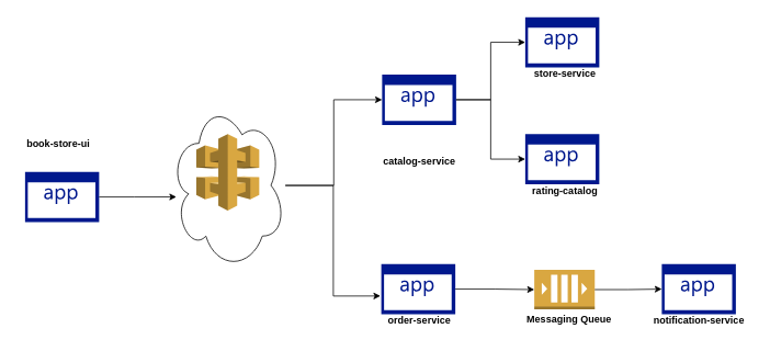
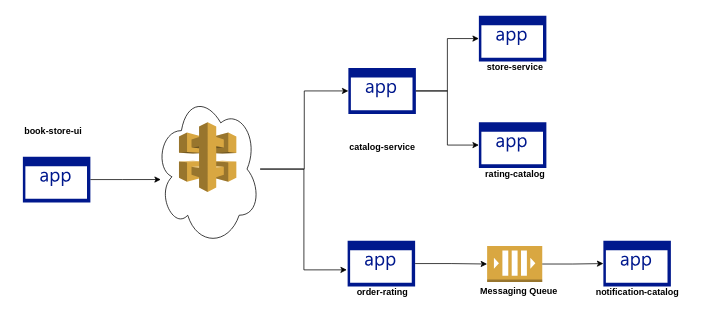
- <mxCell id="9" value="&lt;b&gt;order-service&lt;/b&gt;" style="text;html=1;align=center;verticalAlign=middle;resizable=0;points=[];autosize=1;strokeColor=none;fillColor=none;" vertex="1" parent="1"><mxGeometry x="459" y="374" width="100" height="30" as="geometry" /></mxCell>
+ <mxCell id="9" value="&lt;b&gt;order-rating&lt;/b&gt;" style="text;html=1;align=center;verticalAlign=middle;resizable=0;points=[];autosize=1;strokeColor=none;fillColor=none;" vertex="1" parent="1"><mxGeometry x="459" y="374" width="100" height="30" as="geometry" /></mxCell>
- <mxCell id="11" value="&lt;b&gt;notification-service&lt;/b&gt;" style="text;html=1;align=center;verticalAlign=middle;resizable=0;points=[];autosize=1;strokeColor=none;fillColor=none;" vertex="1" parent="1"><mxGeometry x="784" y="374" width="130" height="30" as="geometry" /></mxCell>
+ <mxCell id="11" value="&lt;b&gt;notification-catalog&lt;/b&gt;" style="text;html=1;align=center;verticalAlign=middle;resizable=0;points=[];autosize=1;strokeColor=none;fillColor=none;" vertex="1" parent="1"><mxGeometry x="784" y="374" width="130" height="30" as="geometry" /></mxCell>
